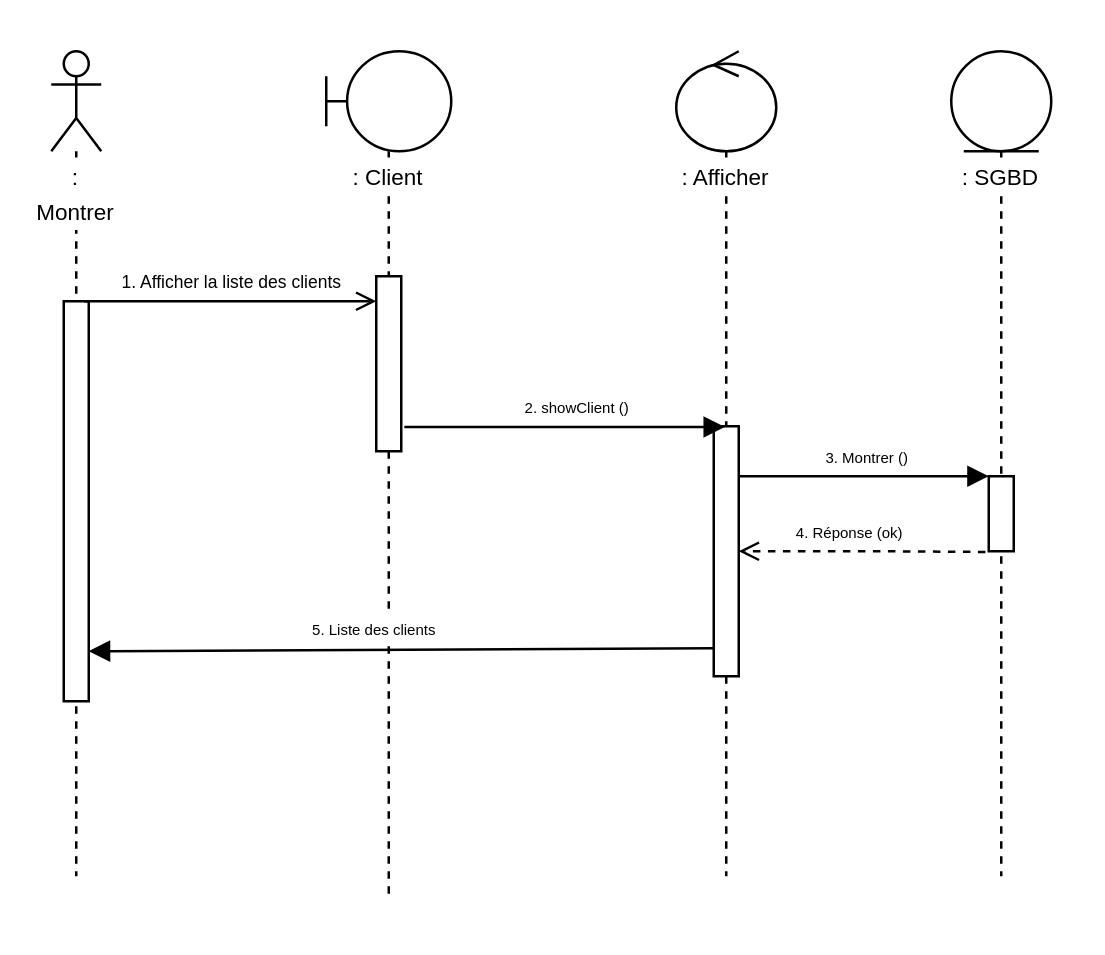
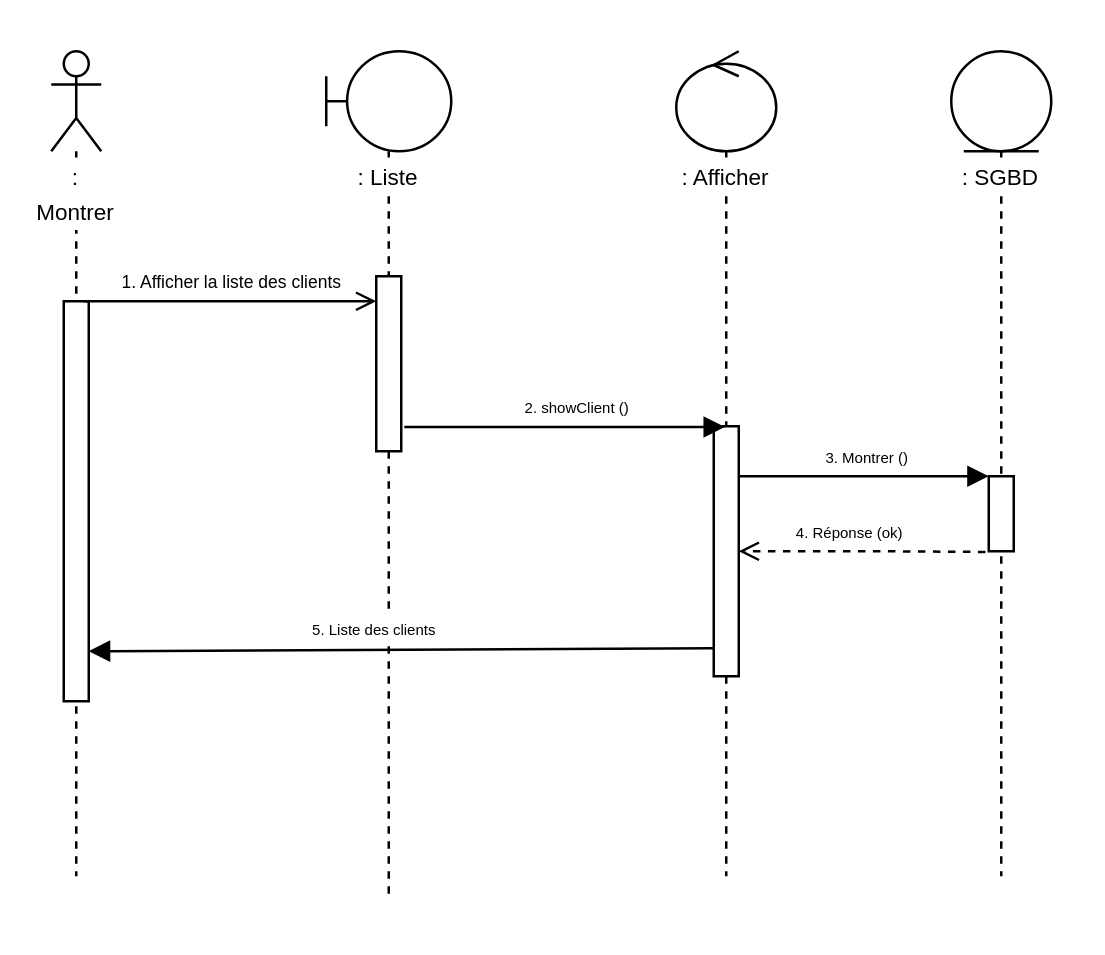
- <mxCell id="4" value="&lt;font style=&quot;font-size: 9px&quot;&gt;: Client&lt;/font&gt;" style="shape=umlLifeline;participant=umlBoundary;perimeter=lifelinePerimeter;whiteSpace=wrap;html=1;container=1;collapsible=0;recursiveResize=0;verticalAlign=top;spacingTop=36;labelBackgroundColor=#ffffff;outlineConnect=0;" parent="1" vertex="1"><mxGeometry x="130" y="20" width="50" height="340" as="geometry" /></mxCell>
+ <mxCell id="4" value="&lt;font style=&quot;font-size: 9px&quot;&gt;: Liste&lt;/font&gt;" style="shape=umlLifeline;participant=umlBoundary;perimeter=lifelinePerimeter;whiteSpace=wrap;html=1;container=1;collapsible=0;recursiveResize=0;verticalAlign=top;spacingTop=36;labelBackgroundColor=#ffffff;outlineConnect=0;" parent="1" vertex="1"><mxGeometry x="130" y="20" width="50" height="340" as="geometry" /></mxCell>
